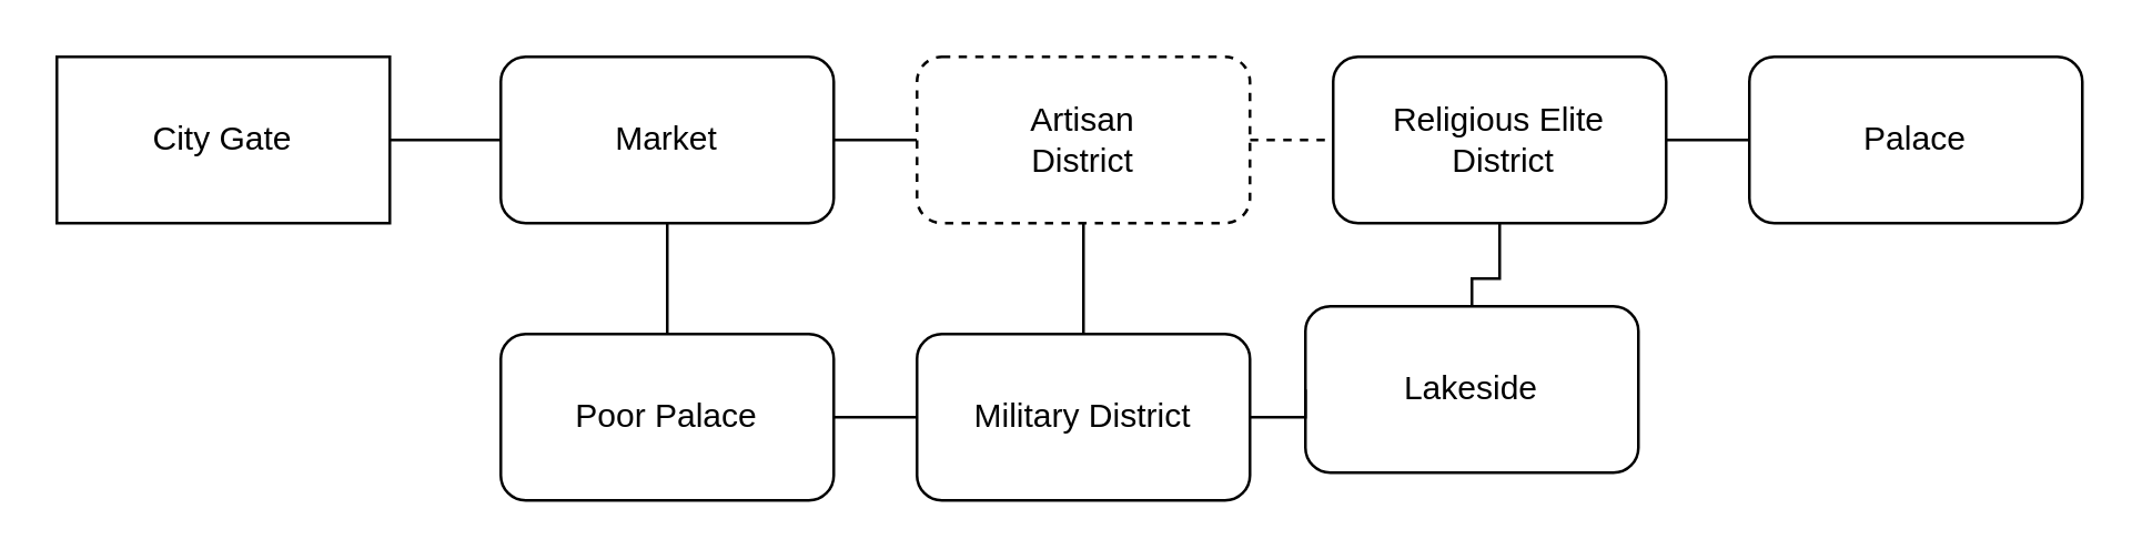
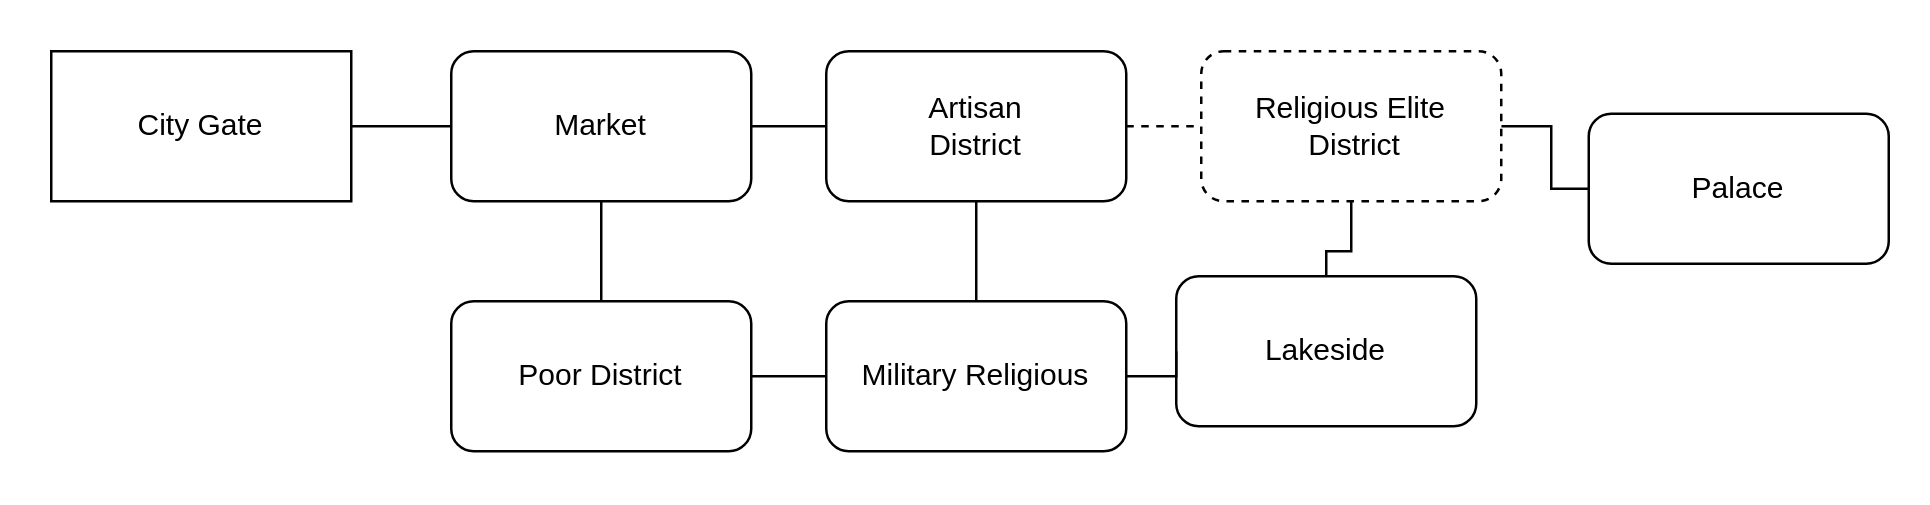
- <mxCell id="16" value="Artisan&lt;br&gt;District" style="whiteSpace=wrap;html=1;rounded=1;dashed=1;" vertex="1" parent="1"><mxGeometry x="330" y="20" width="120" height="60" as="geometry" /></mxCell>
+ <mxCell id="16" value="Artisan&lt;br&gt;District" style="whiteSpace=wrap;html=1;rounded=1;" vertex="1" parent="1"><mxGeometry x="330" y="20" width="120" height="60" as="geometry" /></mxCell>
- <mxCell id="9" value="Religious Elite&lt;br&gt;&amp;nbsp;District" style="whiteSpace=wrap;html=1;rounded=1;" vertex="1" parent="1"><mxGeometry x="480" y="20" width="120" height="60" as="geometry" /></mxCell>
+ <mxCell id="9" value="Religious Elite&lt;br&gt;&amp;nbsp;District" style="whiteSpace=wrap;html=1;rounded=1;dashed=1;" vertex="1" parent="1"><mxGeometry x="480" y="20" width="120" height="60" as="geometry" /></mxCell>
- <mxCell id="10" value="Palace" style="whiteSpace=wrap;html=1;rounded=1;" vertex="1" parent="1"><mxGeometry x="630" y="20" width="120" height="60" as="geometry" /></mxCell>
+ <mxCell id="10" value="Palace" style="whiteSpace=wrap;html=1;rounded=1;" vertex="1" parent="1"><mxGeometry x="635" y="45" width="120" height="60" as="geometry" /></mxCell>
- <mxCell id="13" value="Poor Palace" style="whiteSpace=wrap;html=1;rounded=1;" vertex="1" parent="1"><mxGeometry x="180" y="120" width="120" height="60" as="geometry" /></mxCell>
+ <mxCell id="13" value="Poor District" style="whiteSpace=wrap;html=1;rounded=1;" vertex="1" parent="1"><mxGeometry x="180" y="120" width="120" height="60" as="geometry" /></mxCell>
- <mxCell id="18" value="Military District" style="whiteSpace=wrap;html=1;rounded=1;" vertex="1" parent="1"><mxGeometry x="330" y="120" width="120" height="60" as="geometry" /></mxCell>
+ <mxCell id="18" value="Military Religious" style="whiteSpace=wrap;html=1;rounded=1;" vertex="1" parent="1"><mxGeometry x="330" y="120" width="120" height="60" as="geometry" /></mxCell>
